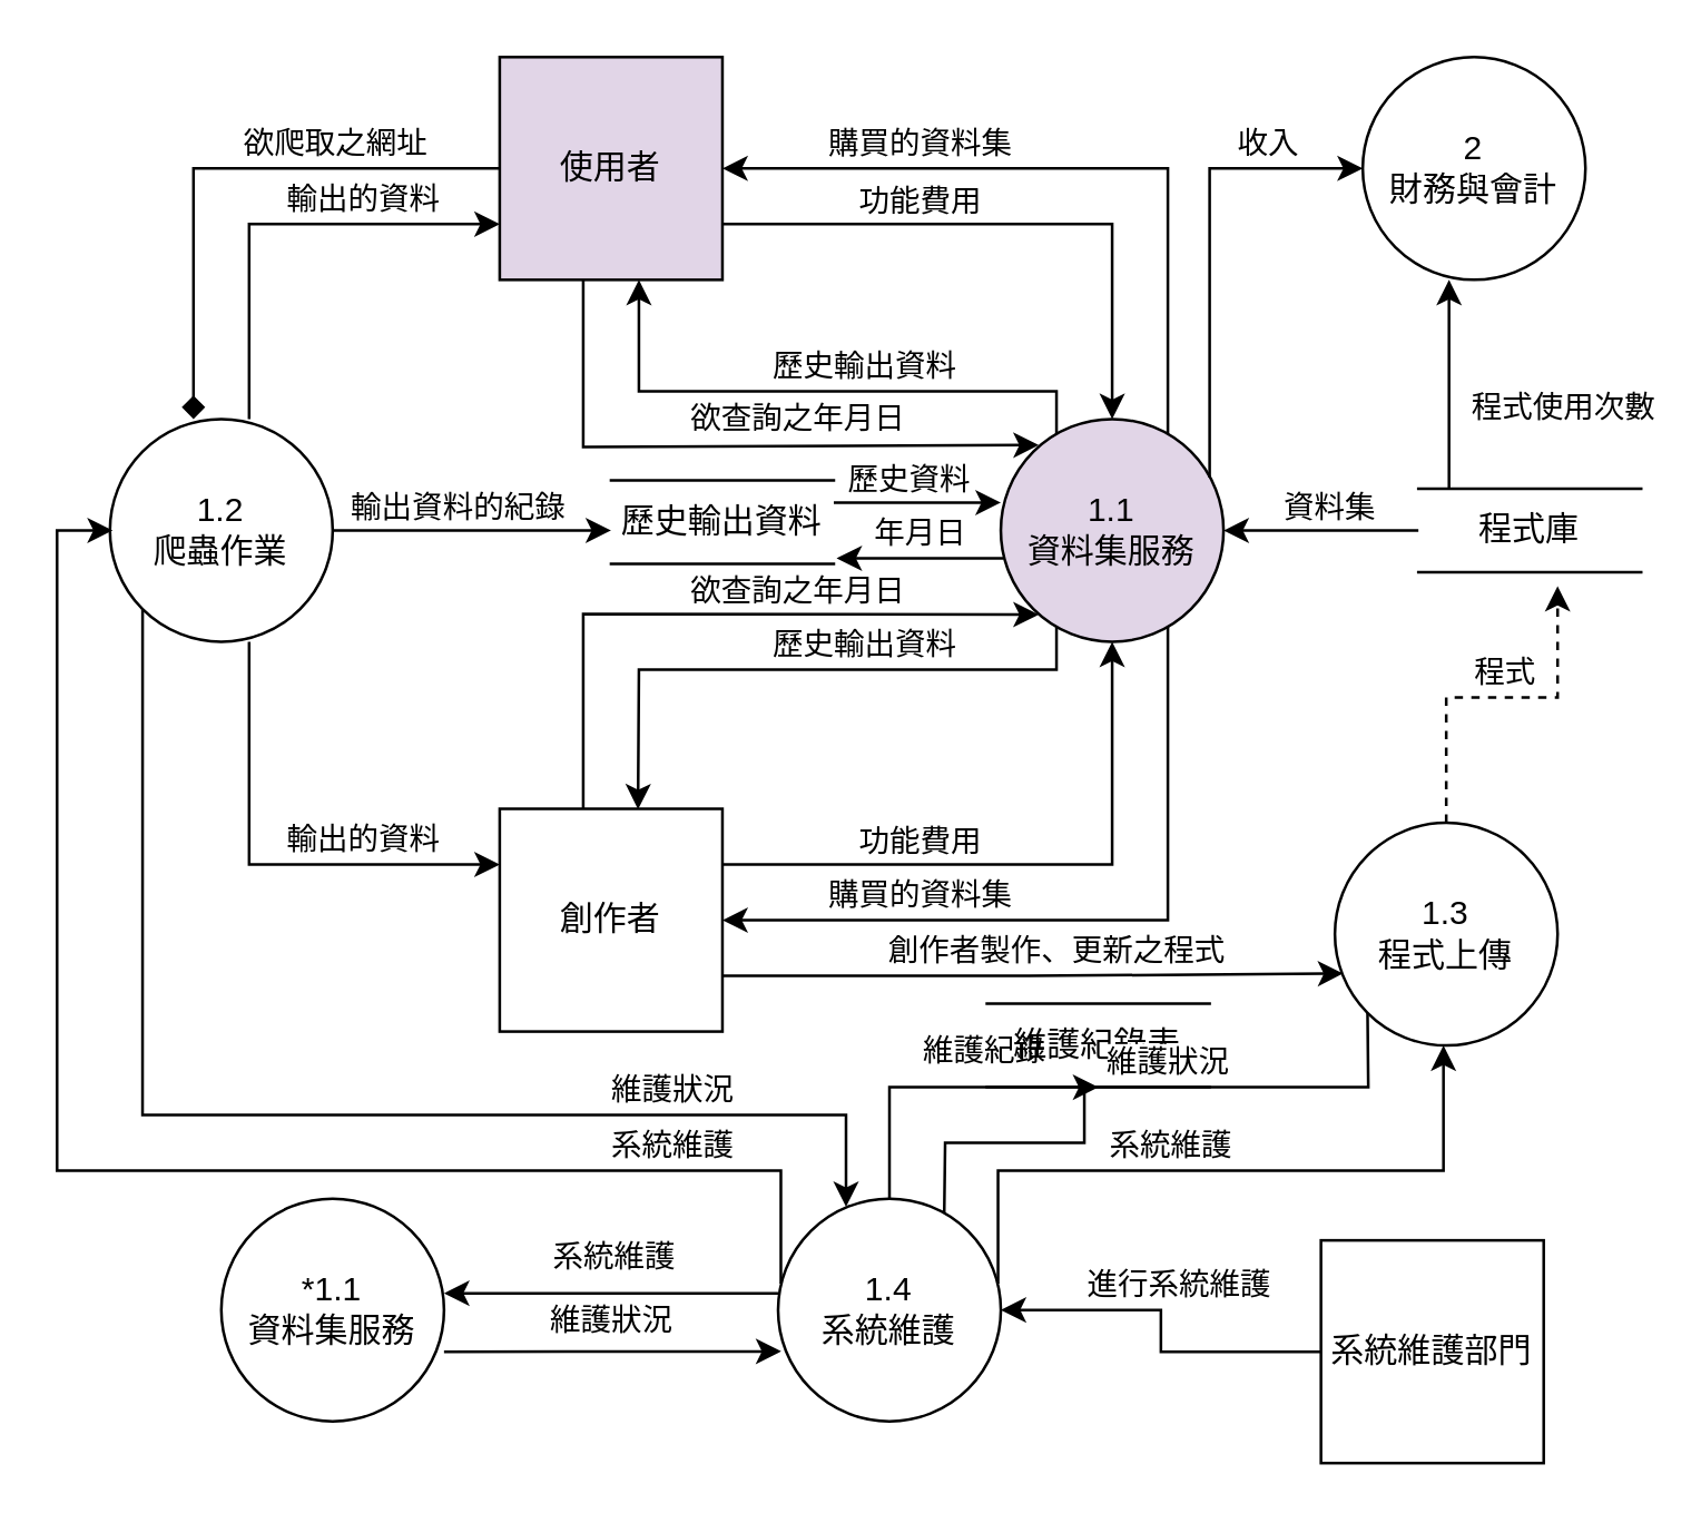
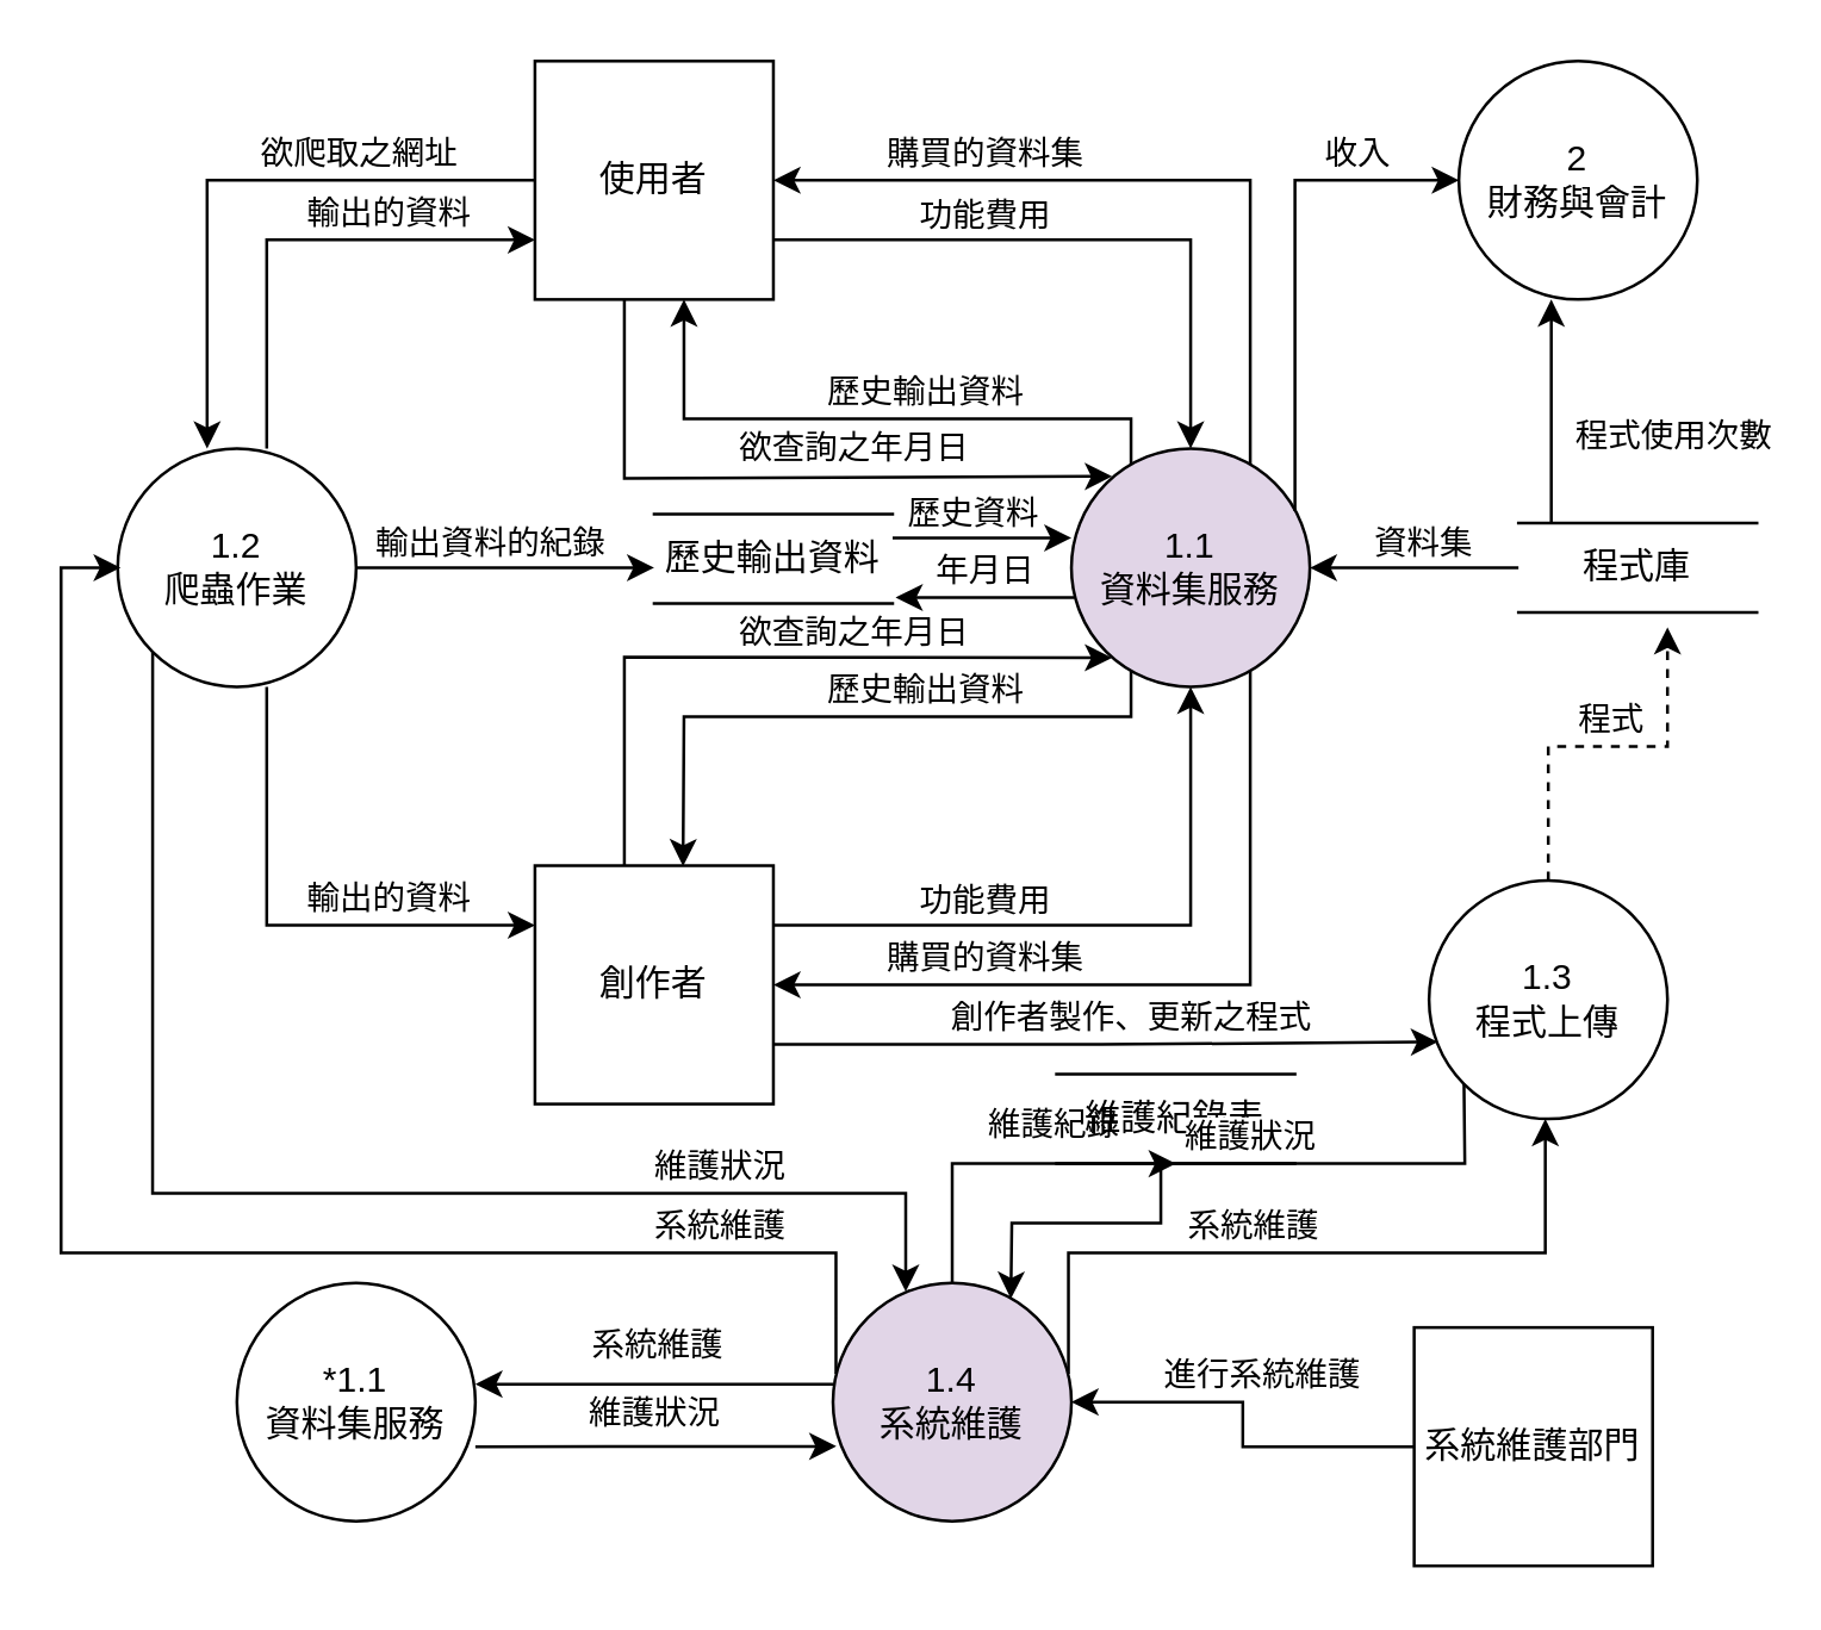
- <mxCell id="14" value="使用者" style="whiteSpace=wrap;html=1;aspect=fixed;fillColor=#e1d5e7;" vertex="1" parent="1"><mxGeometry x="179" y="20" width="80" height="80" as="geometry" /></mxCell>
+ <mxCell id="14" value="使用者" style="whiteSpace=wrap;html=1;aspect=fixed;" vertex="1" parent="1"><mxGeometry x="179" y="20" width="80" height="80" as="geometry" /></mxCell>
- <mxCell id="10" style="edgeStyle=orthogonalEdgeStyle;rounded=0;orthogonalLoop=1;jettySize=auto;html=1;entryX=0.375;entryY=0;entryDx=0;entryDy=0;entryPerimeter=0;endArrow=diamond;" edge="1" parent="1" source="14" target="29"><mxGeometry relative="1" as="geometry"><mxPoint x="69" y="60" as="targetPoint" /></mxGeometry></mxCell>
+ <mxCell id="10" style="edgeStyle=orthogonalEdgeStyle;rounded=0;orthogonalLoop=1;jettySize=auto;html=1;entryX=0.375;entryY=0;entryDx=0;entryDy=0;entryPerimeter=0;" edge="1" parent="1" source="14" target="29"><mxGeometry relative="1" as="geometry"><mxPoint x="69" y="60" as="targetPoint" /></mxGeometry></mxCell>
- <mxCell id="66" value="" style="endArrow=none;html=1;rounded=0;entryX=0.746;entryY=0.067;entryDx=0;entryDy=0;entryPerimeter=0;exitX=0;exitY=1;exitDx=0;exitDy=0;" edge="1" parent="1" source="32" target="41"><mxGeometry width="50" height="50" relative="1" as="geometry"><mxPoint x="389" y="410" as="sourcePoint" /><mxPoint x="339" y="430" as="targetPoint" /><Array as="points"><mxPoint x="491" y="390" /><mxPoint x="389" y="390" /><mxPoint x="389" y="410" /><mxPoint x="339" y="410" /></Array></mxGeometry></mxCell>
+ <mxCell id="66" value="" style="endArrow=classic;html=1;rounded=0;entryX=0.746;entryY=0.067;entryDx=0;entryDy=0;entryPerimeter=0;exitX=0;exitY=1;exitDx=0;exitDy=0;" edge="1" parent="1" source="32" target="41"><mxGeometry width="50" height="50" relative="1" as="geometry"><mxPoint x="389" y="410" as="sourcePoint" /><mxPoint x="339" y="430" as="targetPoint" /><Array as="points"><mxPoint x="491" y="390" /><mxPoint x="389" y="390" /><mxPoint x="389" y="410" /><mxPoint x="339" y="410" /></Array></mxGeometry></mxCell>
- <mxCell id="41" value="1.4&lt;br&gt;系統維護" style="ellipse;whiteSpace=wrap;html=1;aspect=fixed;" vertex="1" parent="1"><mxGeometry x="279" y="430" width="80" height="80" as="geometry" /></mxCell>
+ <mxCell id="41" value="1.4&lt;br&gt;系統維護" style="ellipse;whiteSpace=wrap;html=1;aspect=fixed;fillColor=#e1d5e7;" vertex="1" parent="1"><mxGeometry x="279" y="430" width="80" height="80" as="geometry" /></mxCell>
